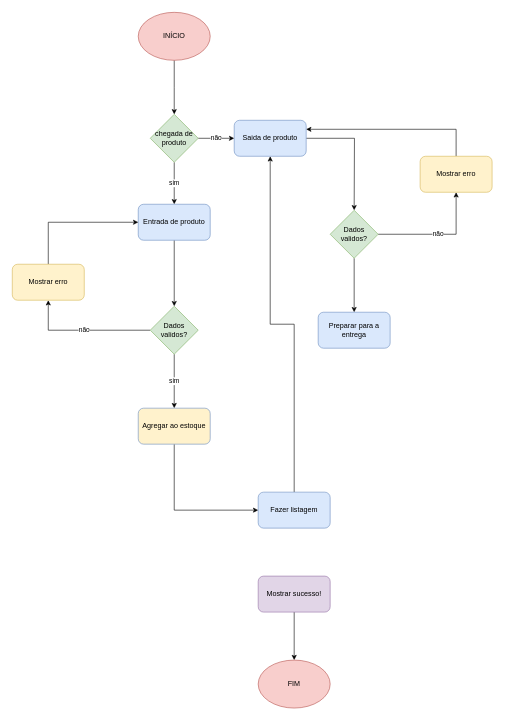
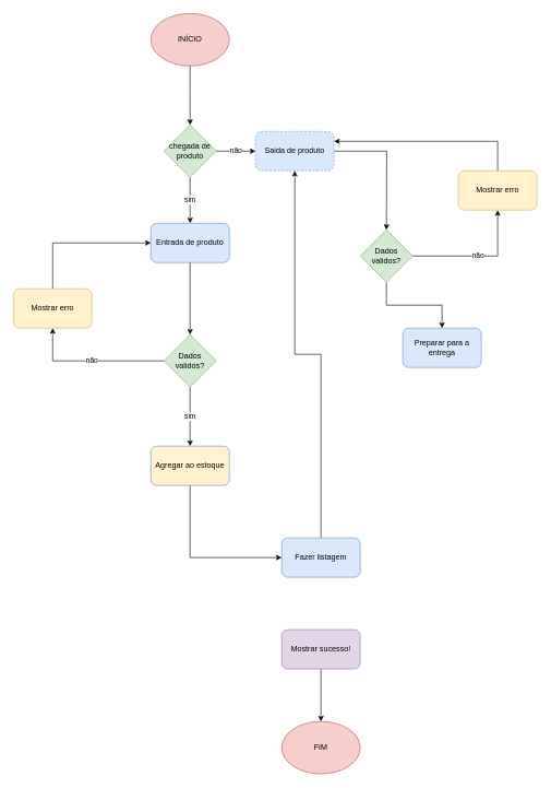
- <mxCell id="8" value="Saida de produto" style="rounded=1;whiteSpace=wrap;html=1;fillColor=#dae8fc;strokeColor=#6c8ebf;" vertex="1" parent="1"><mxGeometry x="390" y="200" width="120" height="60" as="geometry" /></mxCell>
+ <mxCell id="8" value="Saida de produto" style="rounded=1;whiteSpace=wrap;html=1;fillColor=#dae8fc;strokeColor=#6c8ebf;dashed=1;" vertex="1" parent="1"><mxGeometry x="390" y="200" width="120" height="60" as="geometry" /></mxCell>
- <mxCell id="28" value="Preparar para a entrega" style="rounded=1;whiteSpace=wrap;html=1;fillColor=#dae8fc;strokeColor=#6c8ebf;" vertex="1" parent="1"><mxGeometry x="530" y="520" width="120" height="60" as="geometry" /></mxCell>
+ <mxCell id="28" value="Preparar para a entrega" style="rounded=1;whiteSpace=wrap;html=1;fillColor=#dae8fc;strokeColor=#6c8ebf;" vertex="1" parent="1"><mxGeometry x="615" y="500" width="120" height="60" as="geometry" /></mxCell>
